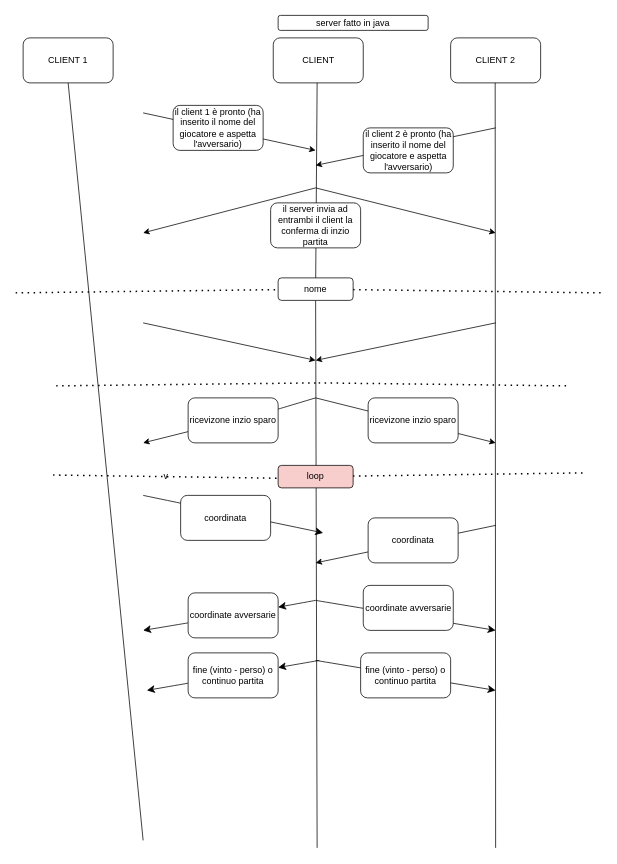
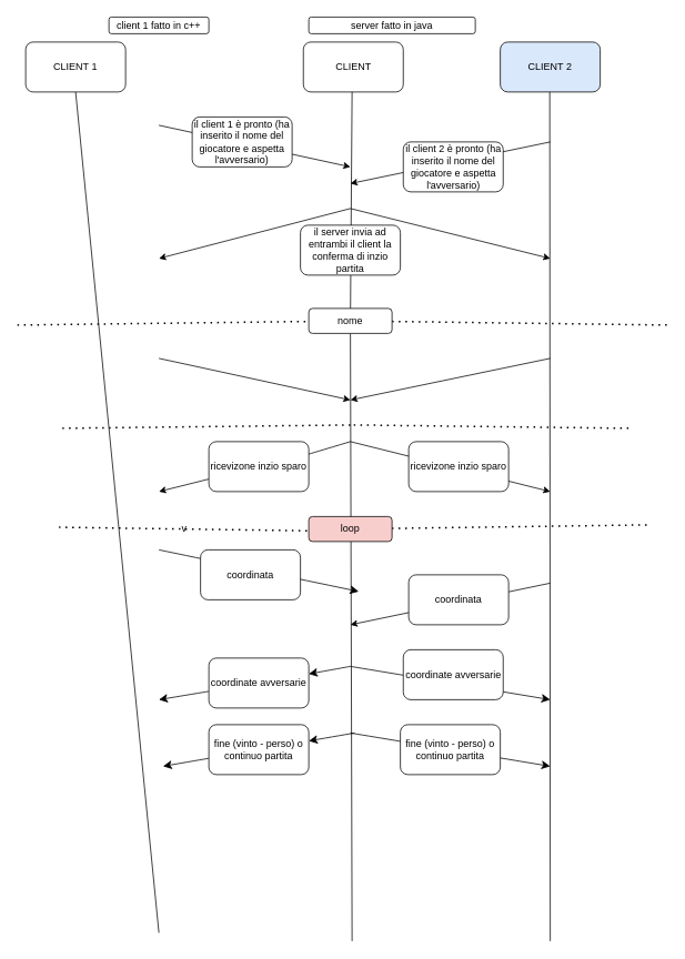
+ <mxCell id="5" value="client 1 fatto in c++" style="rounded=1;whiteSpace=wrap;html=1;labelBackgroundColor=none;" vertex="1" parent="1"><mxGeometry x="130" y="20" width="120" height="20" as="geometry" /></mxCell>
- <mxCell id="3" value="CLIENT 2" style="rounded=1;whiteSpace=wrap;html=1;labelBackgroundColor=none;" vertex="1" parent="1"><mxGeometry x="600" y="50" width="120" height="60" as="geometry" /></mxCell>
+ <mxCell id="3" value="CLIENT 2" style="rounded=1;whiteSpace=wrap;html=1;labelBackgroundColor=none;fillColor=#dae8fc;" vertex="1" parent="1"><mxGeometry x="600" y="50" width="120" height="60" as="geometry" /></mxCell>
